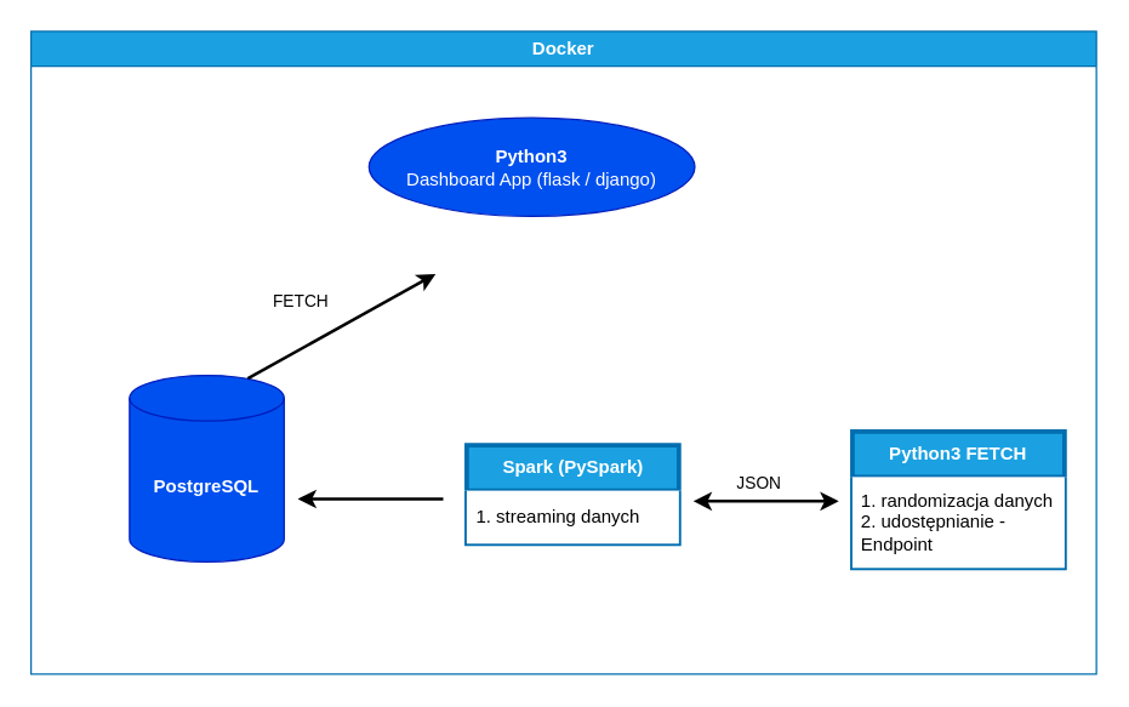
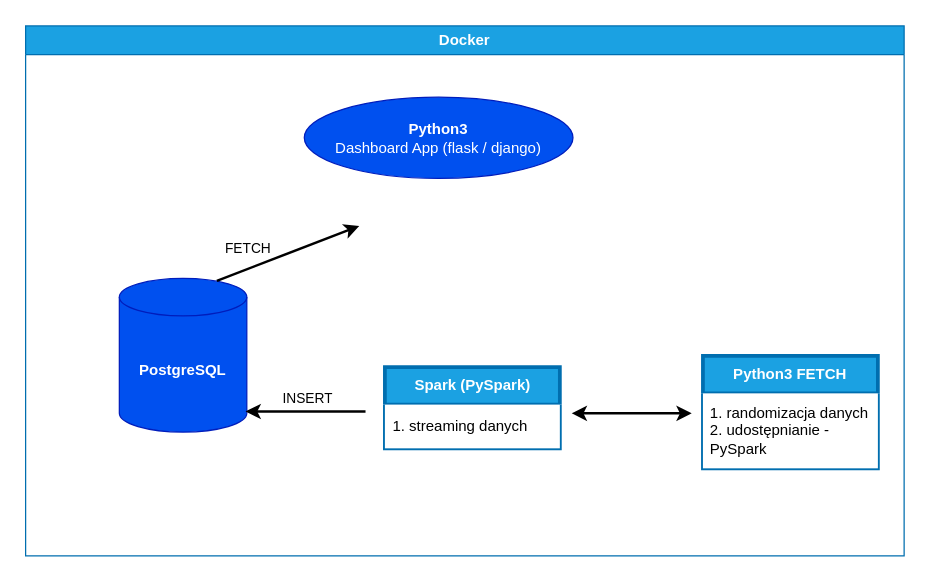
- <mxCell id="5" value="&lt;b&gt;PostgreSQL&lt;/b&gt;" style="shape=cylinder3;whiteSpace=wrap;html=1;boundedLbl=1;backgroundOutline=1;size=15;fillColor=#0050ef;fontColor=#ffffff;strokeColor=#001DBC;" vertex="1" parent="2"><mxGeometry x="65" y="227" width="102" height="123" as="geometry" /></mxCell>
+ <mxCell id="5" value="&lt;b&gt;PostgreSQL&lt;/b&gt;" style="shape=cylinder3;whiteSpace=wrap;html=1;boundedLbl=1;backgroundOutline=1;size=15;fillColor=#0050ef;fontColor=#ffffff;strokeColor=#001DBC;" vertex="1" parent="2"><mxGeometry x="75" y="202" width="102" height="123" as="geometry" /></mxCell>
+ <mxCell id="13" value="&lt;font style=&quot;font-size: 11px;&quot; color=&quot;#000000&quot;&gt;INSERT&lt;/font&gt;" style="text;strokeColor=none;fillColor=none;align=left;verticalAlign=middle;spacingLeft=4;spacingRight=4;overflow=hidden;points=[[0,0.5],[1,0.5]];portConstraint=eastwest;rotatable=0;whiteSpace=wrap;html=1;" vertex="1" parent="2"><mxGeometry x="200" y="283" width="80" height="30" as="geometry" /></mxCell>
- <mxCell id="12" value="&lt;font style=&quot;font-size: 11px;&quot; color=&quot;#000000&quot;&gt;JSON&lt;/font&gt;" style="text;strokeColor=none;fillColor=none;align=left;verticalAlign=middle;spacingLeft=4;spacingRight=4;overflow=hidden;points=[[0,0.5],[1,0.5]];portConstraint=eastwest;rotatable=0;whiteSpace=wrap;html=1;" vertex="1" parent="2"><mxGeometry x="460" y="283" width="80" height="30" as="geometry" /></mxCell>
- <mxCell id="4" value="&lt;font color=&quot;#000000&quot;&gt;1. randomizacja danych&lt;/font&gt;&lt;div&gt;&lt;font color=&quot;#000000&quot;&gt;2. udostępnianie - Endpoint&lt;/font&gt;&lt;/div&gt;" style="text;strokeColor=none;fillColor=#FFFFFF;align=left;verticalAlign=middle;spacingLeft=4;spacingRight=4;overflow=hidden;points=[[0,0.5],[1,0.5]];portConstraint=eastwest;rotatable=0;whiteSpace=wrap;html=1;" vertex="1" parent="3"><mxGeometry y="30" width="140" height="60" as="geometry" /></mxCell>
+ <mxCell id="4" value="&lt;font color=&quot;#000000&quot;&gt;1. randomizacja danych&lt;/font&gt;&lt;div&gt;&lt;font color=&quot;#000000&quot;&gt;2. udostępnianie - PySpark&lt;/font&gt;&lt;/div&gt;" style="text;strokeColor=none;fillColor=#FFFFFF;align=left;verticalAlign=middle;spacingLeft=4;spacingRight=4;overflow=hidden;points=[[0,0.5],[1,0.5]];portConstraint=eastwest;rotatable=0;whiteSpace=wrap;html=1;" vertex="1" parent="3"><mxGeometry y="30" width="140" height="60" as="geometry" /></mxCell>
